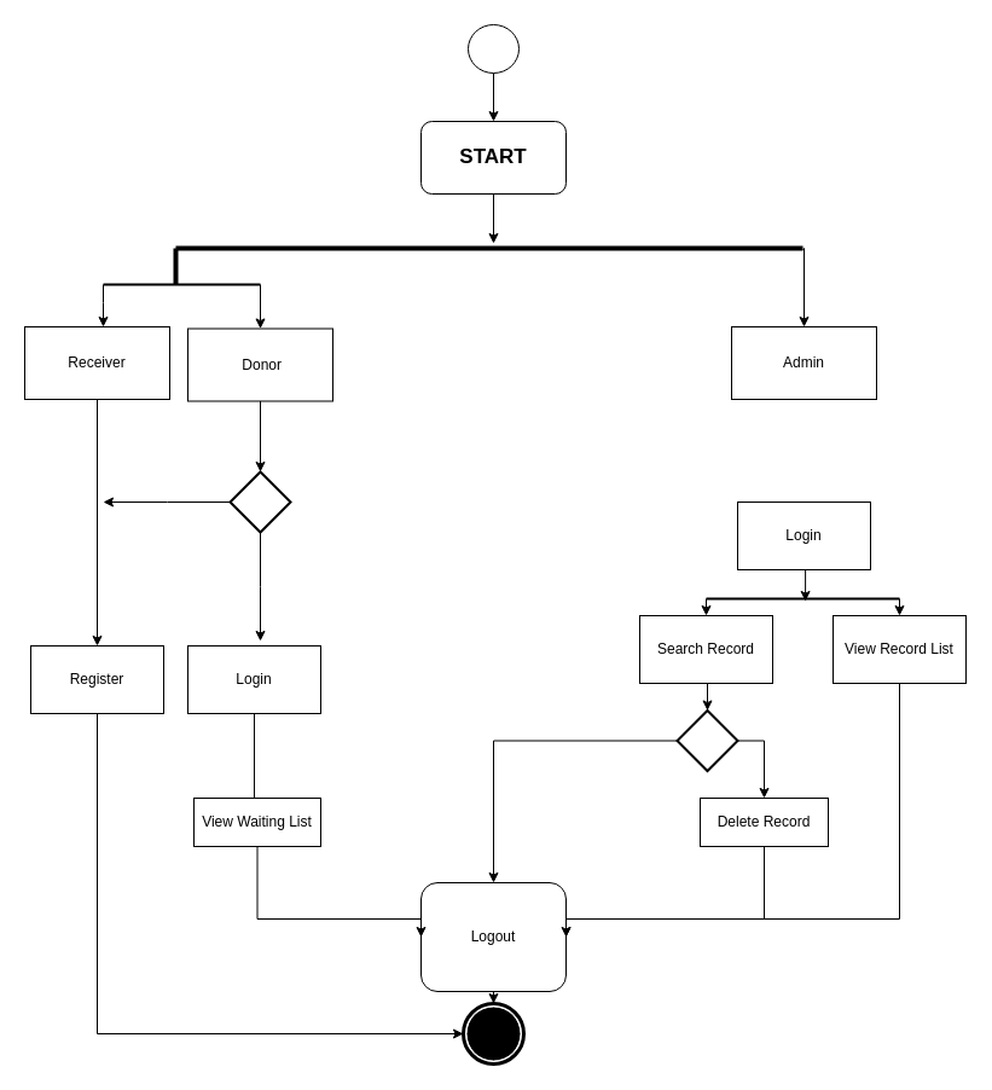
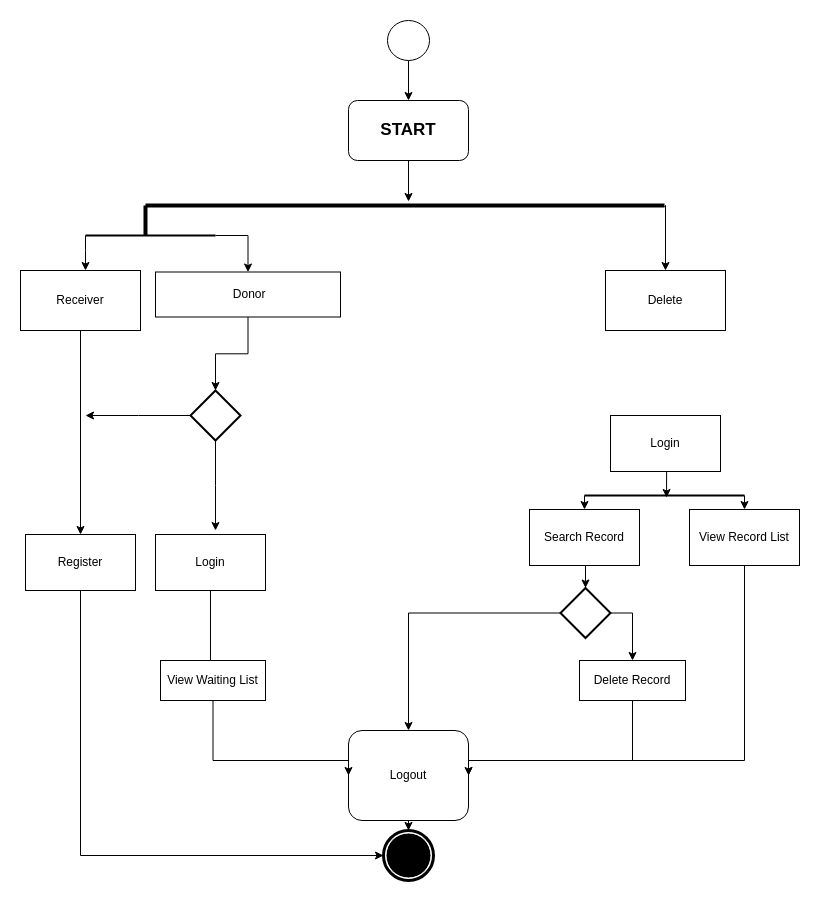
- <mxCell id="8" value="Admin" style="rounded=0;whiteSpace=wrap;html=1;" vertex="1" parent="1"><mxGeometry x="605" y="270" width="120" height="60" as="geometry" /></mxCell>
+ <mxCell id="8" value="Delete" style="rounded=0;whiteSpace=wrap;html=1;" vertex="1" parent="1"><mxGeometry x="605" y="270" width="120" height="60" as="geometry" /></mxCell>
- <mxCell id="7" value="&amp;nbsp;Donor" style="rounded=0;whiteSpace=wrap;html=1;" vertex="1" parent="1"><mxGeometry x="155" y="271.5" width="120" height="60" as="geometry" /></mxCell>
+ <mxCell id="7" value="&amp;nbsp;Donor" style="rounded=0;whiteSpace=wrap;html=1;" vertex="1" parent="1"><mxGeometry x="155" y="271.5" width="185" height="45" as="geometry" /></mxCell>
